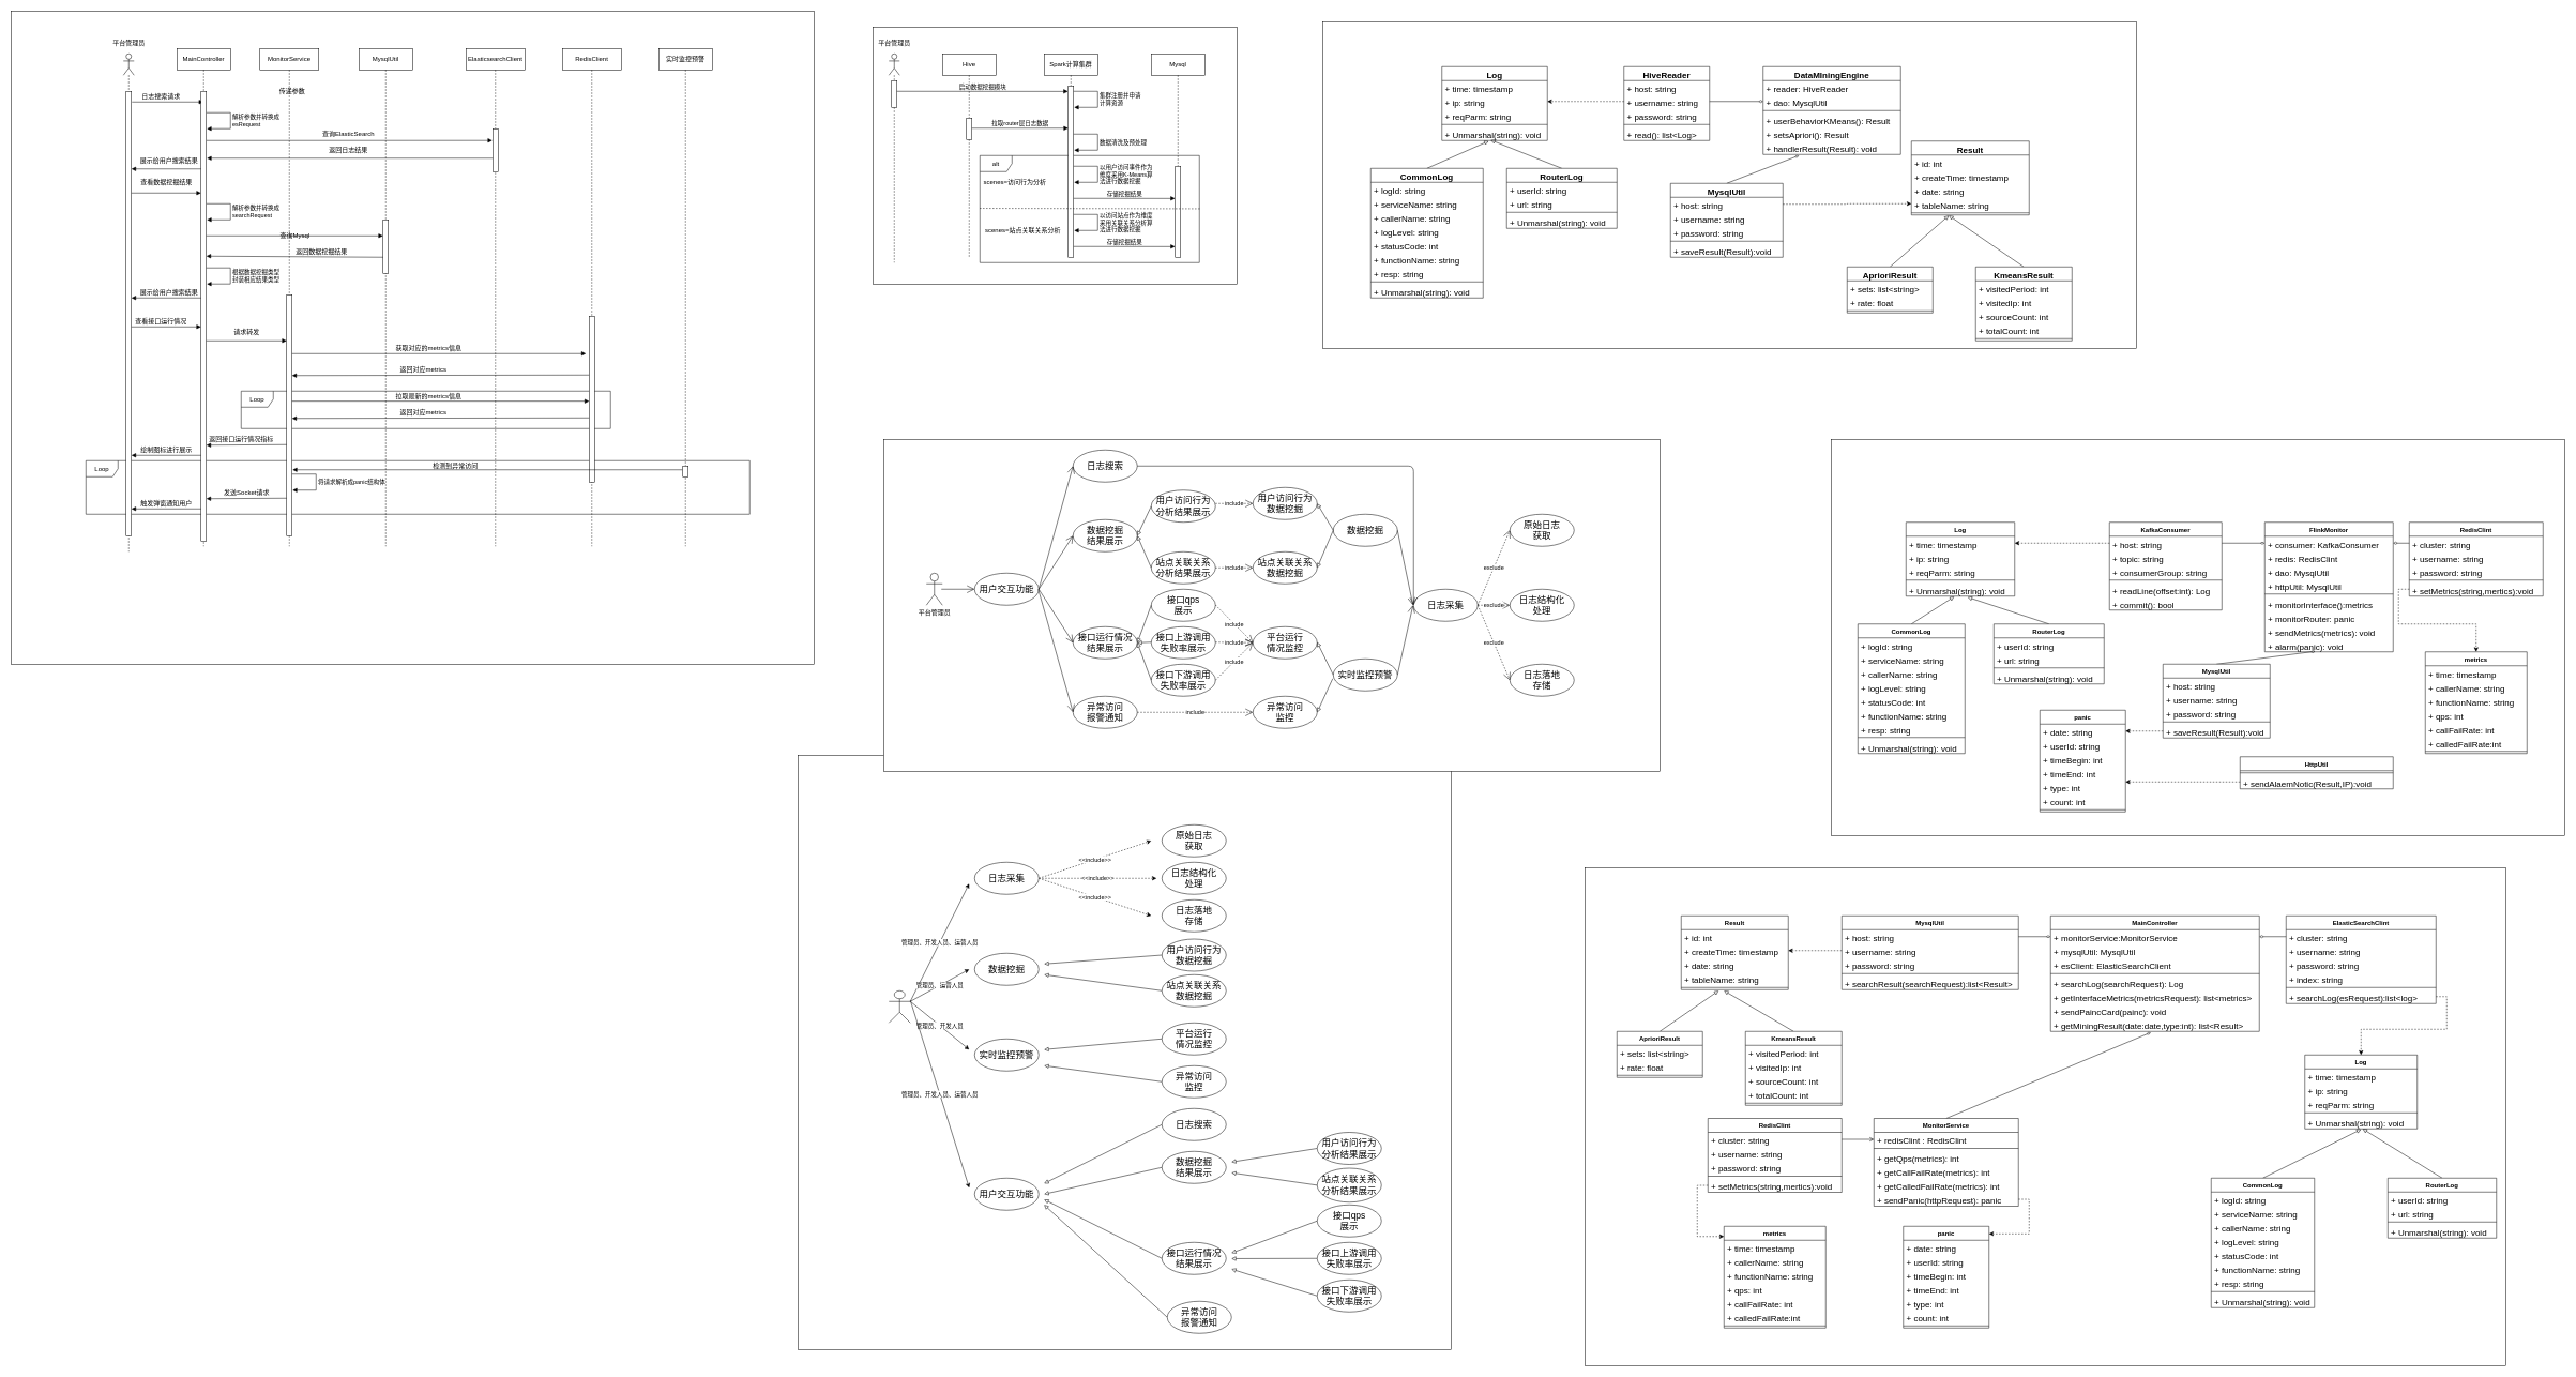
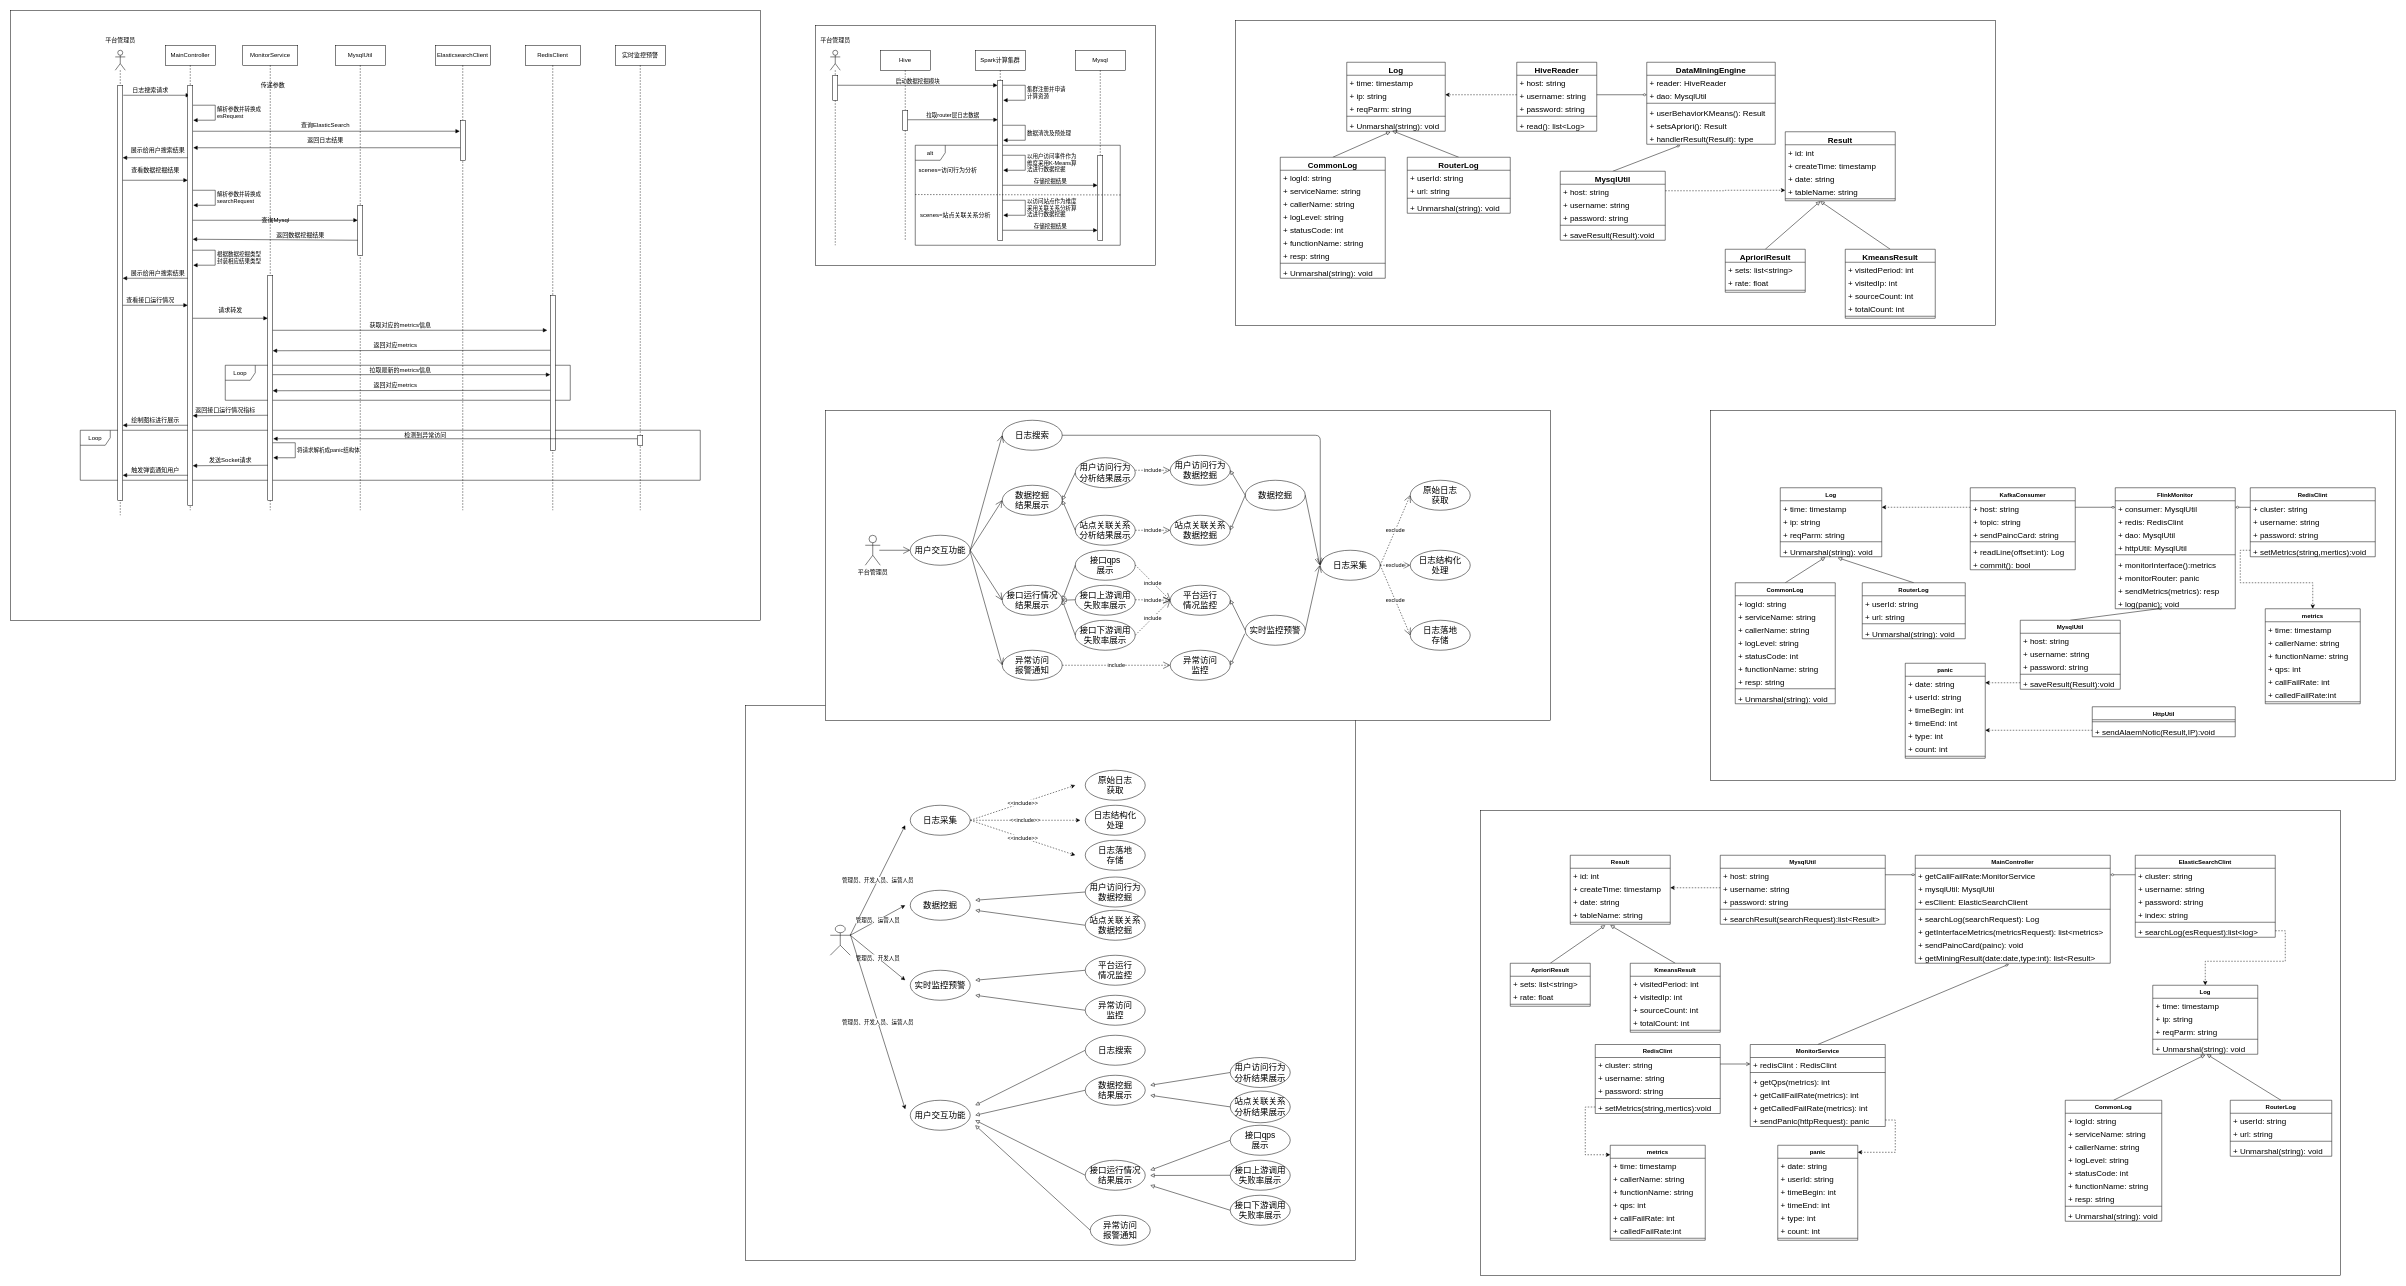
- <mxCell id="154" value="+ handlerResult(Result): void" style="text;strokeColor=none;fillColor=none;align=left;verticalAlign=top;spacingLeft=4;spacingRight=4;overflow=hidden;rotatable=0;points=[[0,0.5],[1,0.5]];portConstraint=eastwest;fontSize=16;" parent="148" vertex="1"><mxGeometry y="138" width="257" height="26" as="geometry" /></mxCell>
+ <mxCell id="154" value="+ handlerResult(Result): type" style="text;strokeColor=none;fillColor=none;align=left;verticalAlign=top;spacingLeft=4;spacingRight=4;overflow=hidden;rotatable=0;points=[[0,0.5],[1,0.5]];portConstraint=eastwest;fontSize=16;" parent="148" vertex="1"><mxGeometry y="138" width="257" height="26" as="geometry" /></mxCell>
- <mxCell id="205" value="+ consumer: KafkaConsumer" style="text;strokeColor=none;fillColor=none;align=left;verticalAlign=top;spacingLeft=4;spacingRight=4;overflow=hidden;rotatable=0;points=[[0,0.5],[1,0.5]];portConstraint=eastwest;fontSize=16;" parent="204" vertex="1"><mxGeometry y="26" width="240" height="26" as="geometry" /></mxCell>
+ <mxCell id="205" value="+ consumer: MysqlUtil" style="text;strokeColor=none;fillColor=none;align=left;verticalAlign=top;spacingLeft=4;spacingRight=4;overflow=hidden;rotatable=0;points=[[0,0.5],[1,0.5]];portConstraint=eastwest;fontSize=16;" parent="204" vertex="1"><mxGeometry y="26" width="240" height="26" as="geometry" /></mxCell>
- <mxCell id="200" value="+ consumerGroup: string" style="text;strokeColor=none;fillColor=none;align=left;verticalAlign=top;spacingLeft=4;spacingRight=4;overflow=hidden;rotatable=0;points=[[0,0.5],[1,0.5]];portConstraint=eastwest;fontSize=16;" parent="197" vertex="1"><mxGeometry y="78" width="210" height="26" as="geometry" /></mxCell>
+ <mxCell id="200" value="+ sendPaincCard: string" style="text;strokeColor=none;fillColor=none;align=left;verticalAlign=top;spacingLeft=4;spacingRight=4;overflow=hidden;rotatable=0;points=[[0,0.5],[1,0.5]];portConstraint=eastwest;fontSize=16;" parent="197" vertex="1"><mxGeometry y="78" width="210" height="26" as="geometry" /></mxCell>
- <mxCell id="212" value="+ sendMetrics(metrics): void" style="text;strokeColor=none;fillColor=none;align=left;verticalAlign=top;spacingLeft=4;spacingRight=4;overflow=hidden;rotatable=0;points=[[0,0.5],[1,0.5]];portConstraint=eastwest;fontSize=16;" parent="204" vertex="1"><mxGeometry y="190" width="240" height="26" as="geometry" /></mxCell>
+ <mxCell id="212" value="+ sendMetrics(metrics): resp" style="text;strokeColor=none;fillColor=none;align=left;verticalAlign=top;spacingLeft=4;spacingRight=4;overflow=hidden;rotatable=0;points=[[0,0.5],[1,0.5]];portConstraint=eastwest;fontSize=16;" parent="204" vertex="1"><mxGeometry y="190" width="240" height="26" as="geometry" /></mxCell>
- <mxCell id="213" value="+ alarm(panic): void" style="text;strokeColor=none;fillColor=none;align=left;verticalAlign=top;spacingLeft=4;spacingRight=4;overflow=hidden;rotatable=0;points=[[0,0.5],[1,0.5]];portConstraint=eastwest;fontSize=16;" parent="204" vertex="1"><mxGeometry y="216" width="240" height="26" as="geometry" /></mxCell>
+ <mxCell id="213" value="+ log(panic): void" style="text;strokeColor=none;fillColor=none;align=left;verticalAlign=top;spacingLeft=4;spacingRight=4;overflow=hidden;rotatable=0;points=[[0,0.5],[1,0.5]];portConstraint=eastwest;fontSize=16;" parent="204" vertex="1"><mxGeometry y="216" width="240" height="26" as="geometry" /></mxCell>
- <mxCell id="290" value="+ monitorService:MonitorService" style="text;strokeColor=none;fillColor=none;align=left;verticalAlign=top;spacingLeft=4;spacingRight=4;overflow=hidden;rotatable=0;points=[[0,0.5],[1,0.5]];portConstraint=eastwest;fontSize=16;" parent="289" vertex="1"><mxGeometry y="26" width="390" height="26" as="geometry" /></mxCell>
+ <mxCell id="290" value="+ getCallFailRate:MonitorService" style="text;strokeColor=none;fillColor=none;align=left;verticalAlign=top;spacingLeft=4;spacingRight=4;overflow=hidden;rotatable=0;points=[[0,0.5],[1,0.5]];portConstraint=eastwest;fontSize=16;" parent="289" vertex="1"><mxGeometry y="26" width="390" height="26" as="geometry" /></mxCell>
